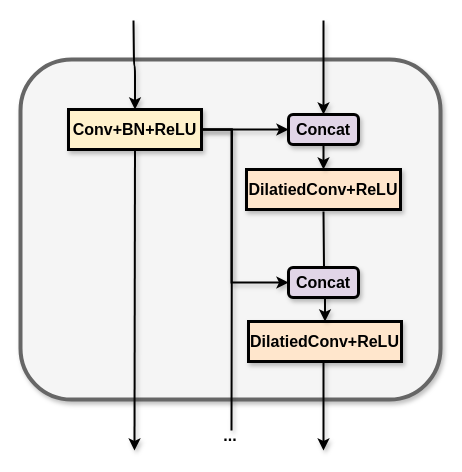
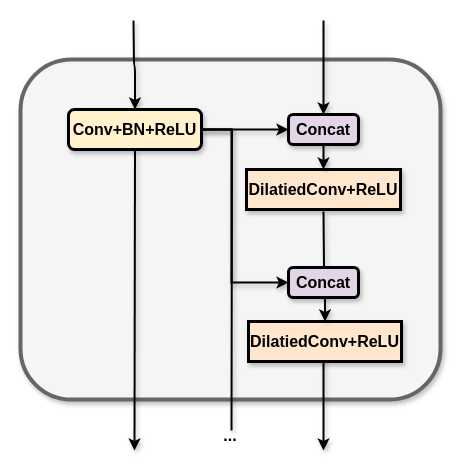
- <mxCell id="7" value="&lt;b style=&quot;font-size: 16px;&quot;&gt;Conv+BN+ReLU&lt;/b&gt;" style="rounded=0;whiteSpace=wrap;html=1;fillColor=#fff2cc;strokeColor=#000000;strokeWidth=3;shadow=1;fontSize=16;" parent="1" vertex="1"><mxGeometry x="68" y="109" width="133" height="40" as="geometry" /></mxCell>
+ <mxCell id="7" value="&lt;b style=&quot;font-size: 16px;&quot;&gt;Conv+BN+ReLU&lt;/b&gt;" style="whiteSpace=wrap;html=1;fillColor=#fff2cc;strokeColor=#000000;strokeWidth=3;shadow=1;fontSize=16;rounded=1;" parent="1" vertex="1"><mxGeometry x="68" y="109" width="133" height="40" as="geometry" /></mxCell>
